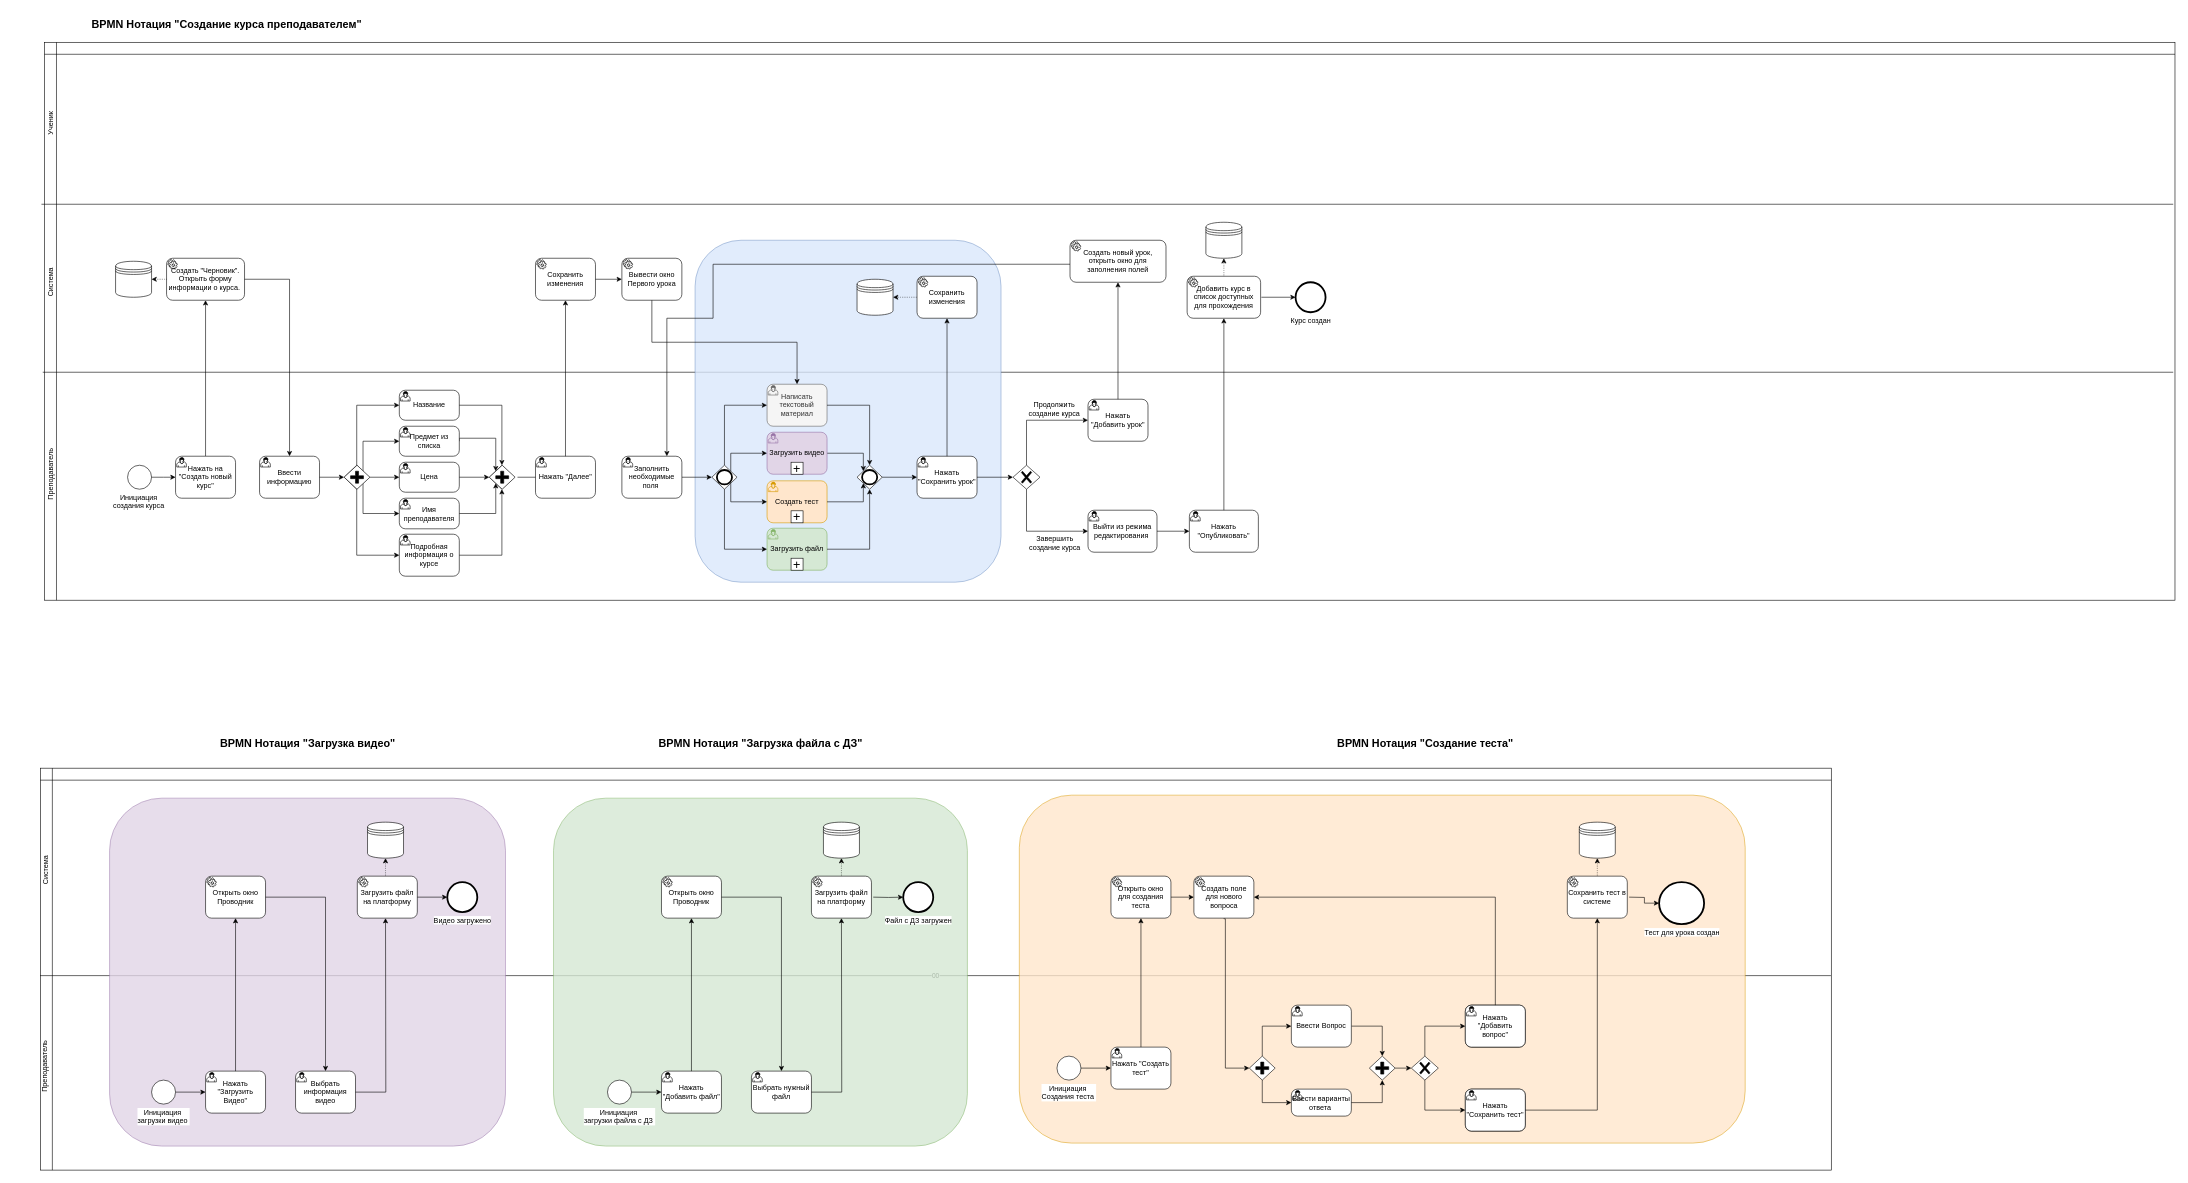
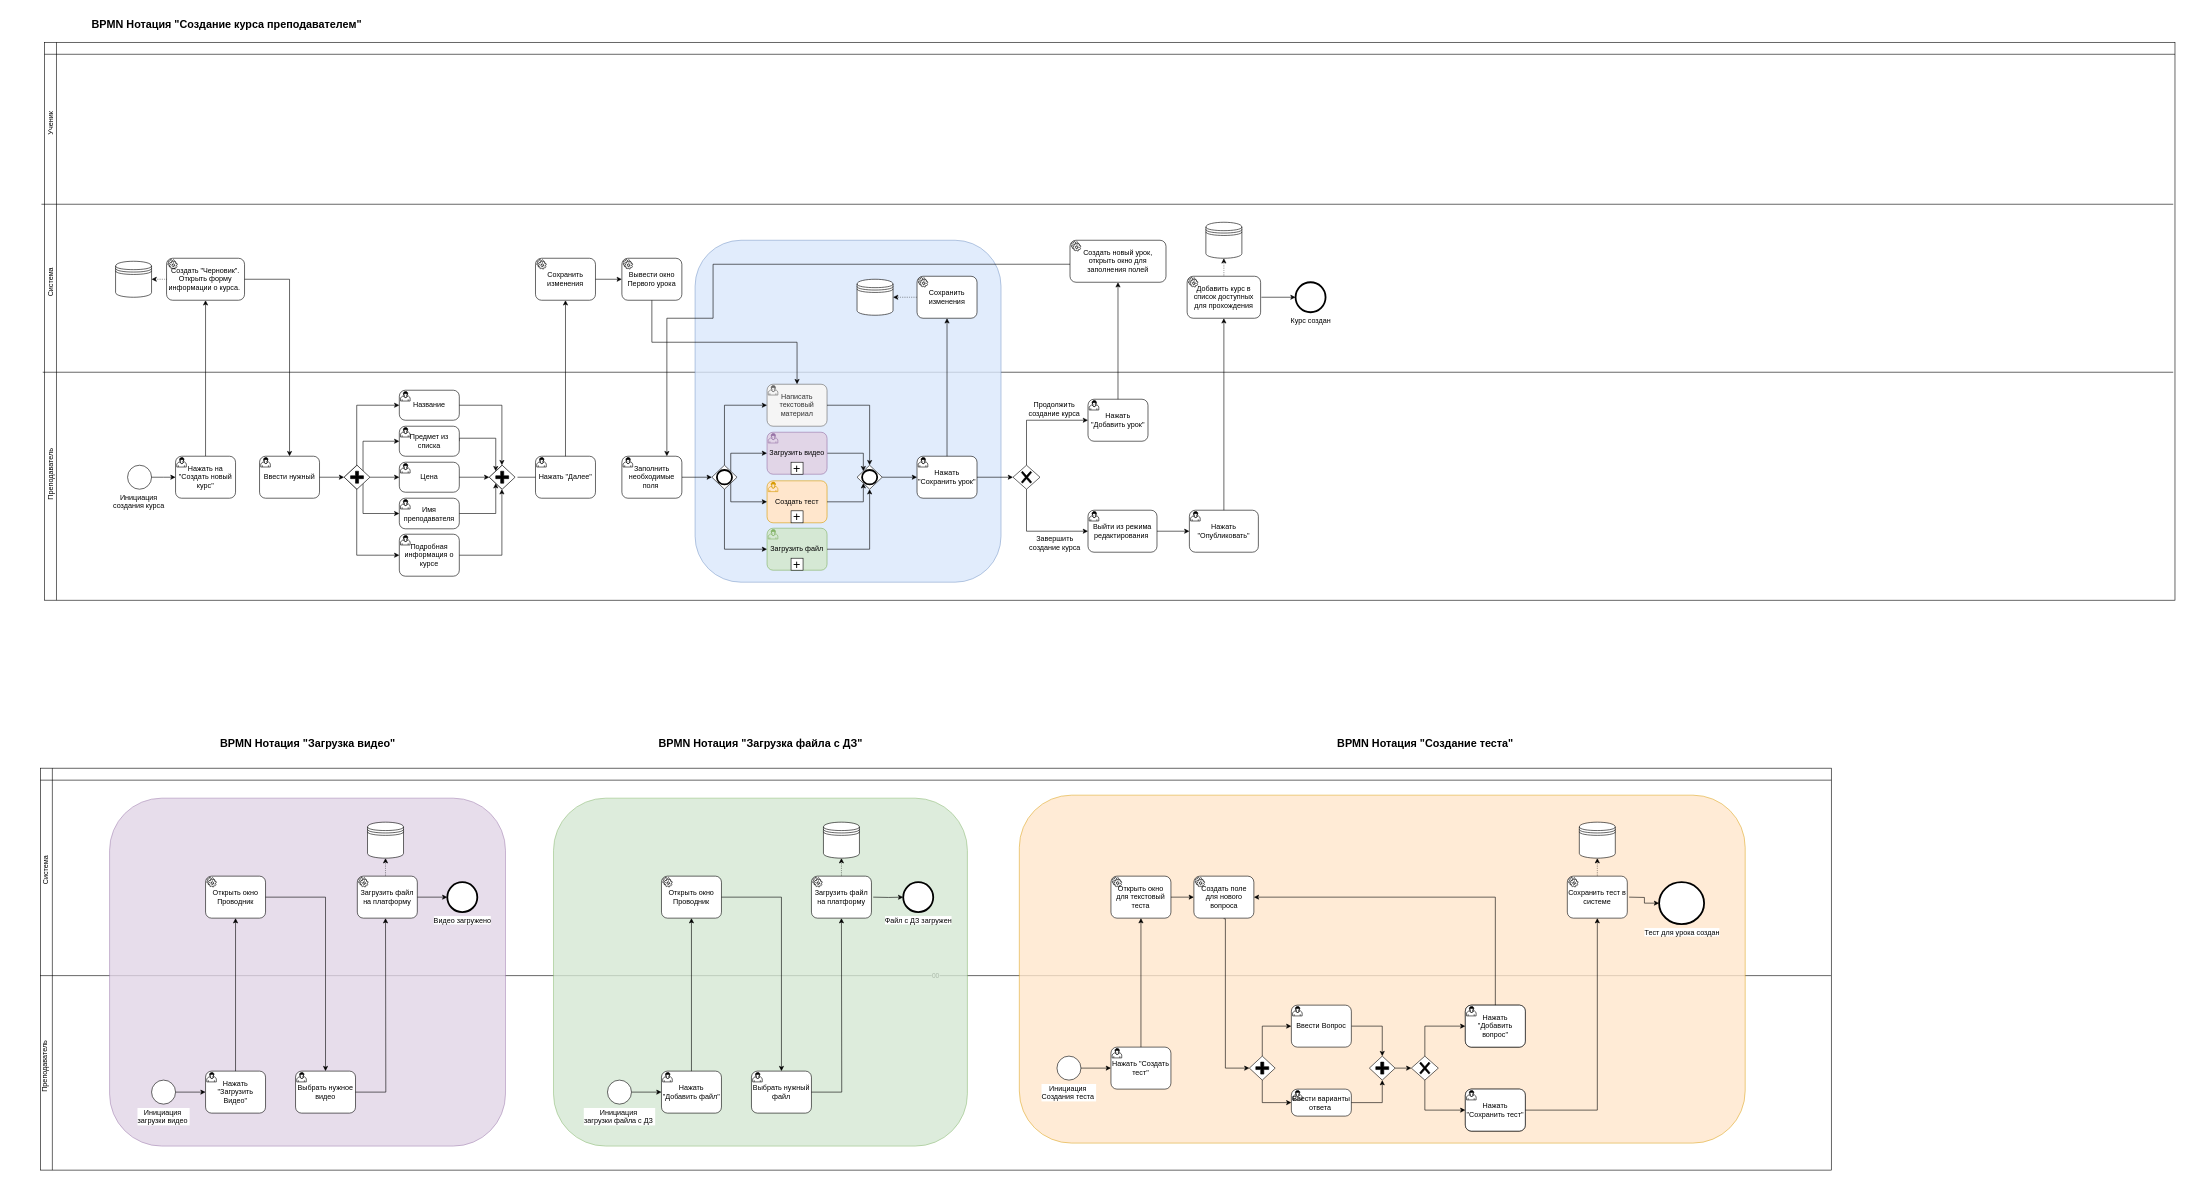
- <mxCell id="57" value="Ввести информацию" style="points=[[0.25,0,0],[0.5,0,0],[0.75,0,0],[1,0.25,0],[1,0.5,0],[1,0.75,0],[0.75,1,0],[0.5,1,0],[0.25,1,0],[0,0.75,0],[0,0.5,0],[0,0.25,0]];shape=mxgraph.bpmn.task;whiteSpace=wrap;rectStyle=rounded;size=10;html=1;container=1;expand=0;collapsible=0;taskMarker=user;" vertex="1" parent="1"><mxGeometry x="432" y="760" width="100" height="70" as="geometry" /></mxCell>
+ <mxCell id="57" value="Ввести нужный" style="points=[[0.25,0,0],[0.5,0,0],[0.75,0,0],[1,0.25,0],[1,0.5,0],[1,0.75,0],[0.75,1,0],[0.5,1,0],[0.25,1,0],[0,0.75,0],[0,0.5,0],[0,0.25,0]];shape=mxgraph.bpmn.task;whiteSpace=wrap;rectStyle=rounded;size=10;html=1;container=1;expand=0;collapsible=0;taskMarker=user;" vertex="1" parent="1"><mxGeometry x="432" y="760" width="100" height="70" as="geometry" /></mxCell>
- <mxCell id="126" value="Открыть окно для создания теста" style="points=[[0.25,0,0],[0.5,0,0],[0.75,0,0],[1,0.25,0],[1,0.5,0],[1,0.75,0],[0.75,1,0],[0.5,1,0],[0.25,1,0],[0,0.75,0],[0,0.5,0],[0,0.25,0]];shape=mxgraph.bpmn.task;whiteSpace=wrap;rectStyle=rounded;size=10;html=1;container=1;expand=0;collapsible=0;taskMarker=service;" vertex="1" parent="1"><mxGeometry x="1851.25" y="1460" width="100" height="70" as="geometry" /></mxCell>
+ <mxCell id="126" value="Открыть окно для текстовый теста" style="points=[[0.25,0,0],[0.5,0,0],[0.75,0,0],[1,0.25,0],[1,0.5,0],[1,0.75,0],[0.75,1,0],[0.5,1,0],[0.25,1,0],[0,0.75,0],[0,0.5,0],[0,0.25,0]];shape=mxgraph.bpmn.task;whiteSpace=wrap;rectStyle=rounded;size=10;html=1;container=1;expand=0;collapsible=0;taskMarker=service;" vertex="1" parent="1"><mxGeometry x="1851.25" y="1460" width="100" height="70" as="geometry" /></mxCell>
- <mxCell id="106" value="Выбрать информация видео" style="points=[[0.25,0,0],[0.5,0,0],[0.75,0,0],[1,0.25,0],[1,0.5,0],[1,0.75,0],[0.75,1,0],[0.5,1,0],[0.25,1,0],[0,0.75,0],[0,0.5,0],[0,0.25,0]];shape=mxgraph.bpmn.task;whiteSpace=wrap;rectStyle=rounded;size=10;html=1;container=1;expand=0;collapsible=0;taskMarker=user;" vertex="1" parent="1"><mxGeometry x="492" y="1785" width="100" height="70" as="geometry" /></mxCell>
+ <mxCell id="106" value="Выбрать нужное видео" style="points=[[0.25,0,0],[0.5,0,0],[0.75,0,0],[1,0.25,0],[1,0.5,0],[1,0.75,0],[0.75,1,0],[0.5,1,0],[0.25,1,0],[0,0.75,0],[0,0.5,0],[0,0.25,0]];shape=mxgraph.bpmn.task;whiteSpace=wrap;rectStyle=rounded;size=10;html=1;container=1;expand=0;collapsible=0;taskMarker=user;" vertex="1" parent="1"><mxGeometry x="492" y="1785" width="100" height="70" as="geometry" /></mxCell>
